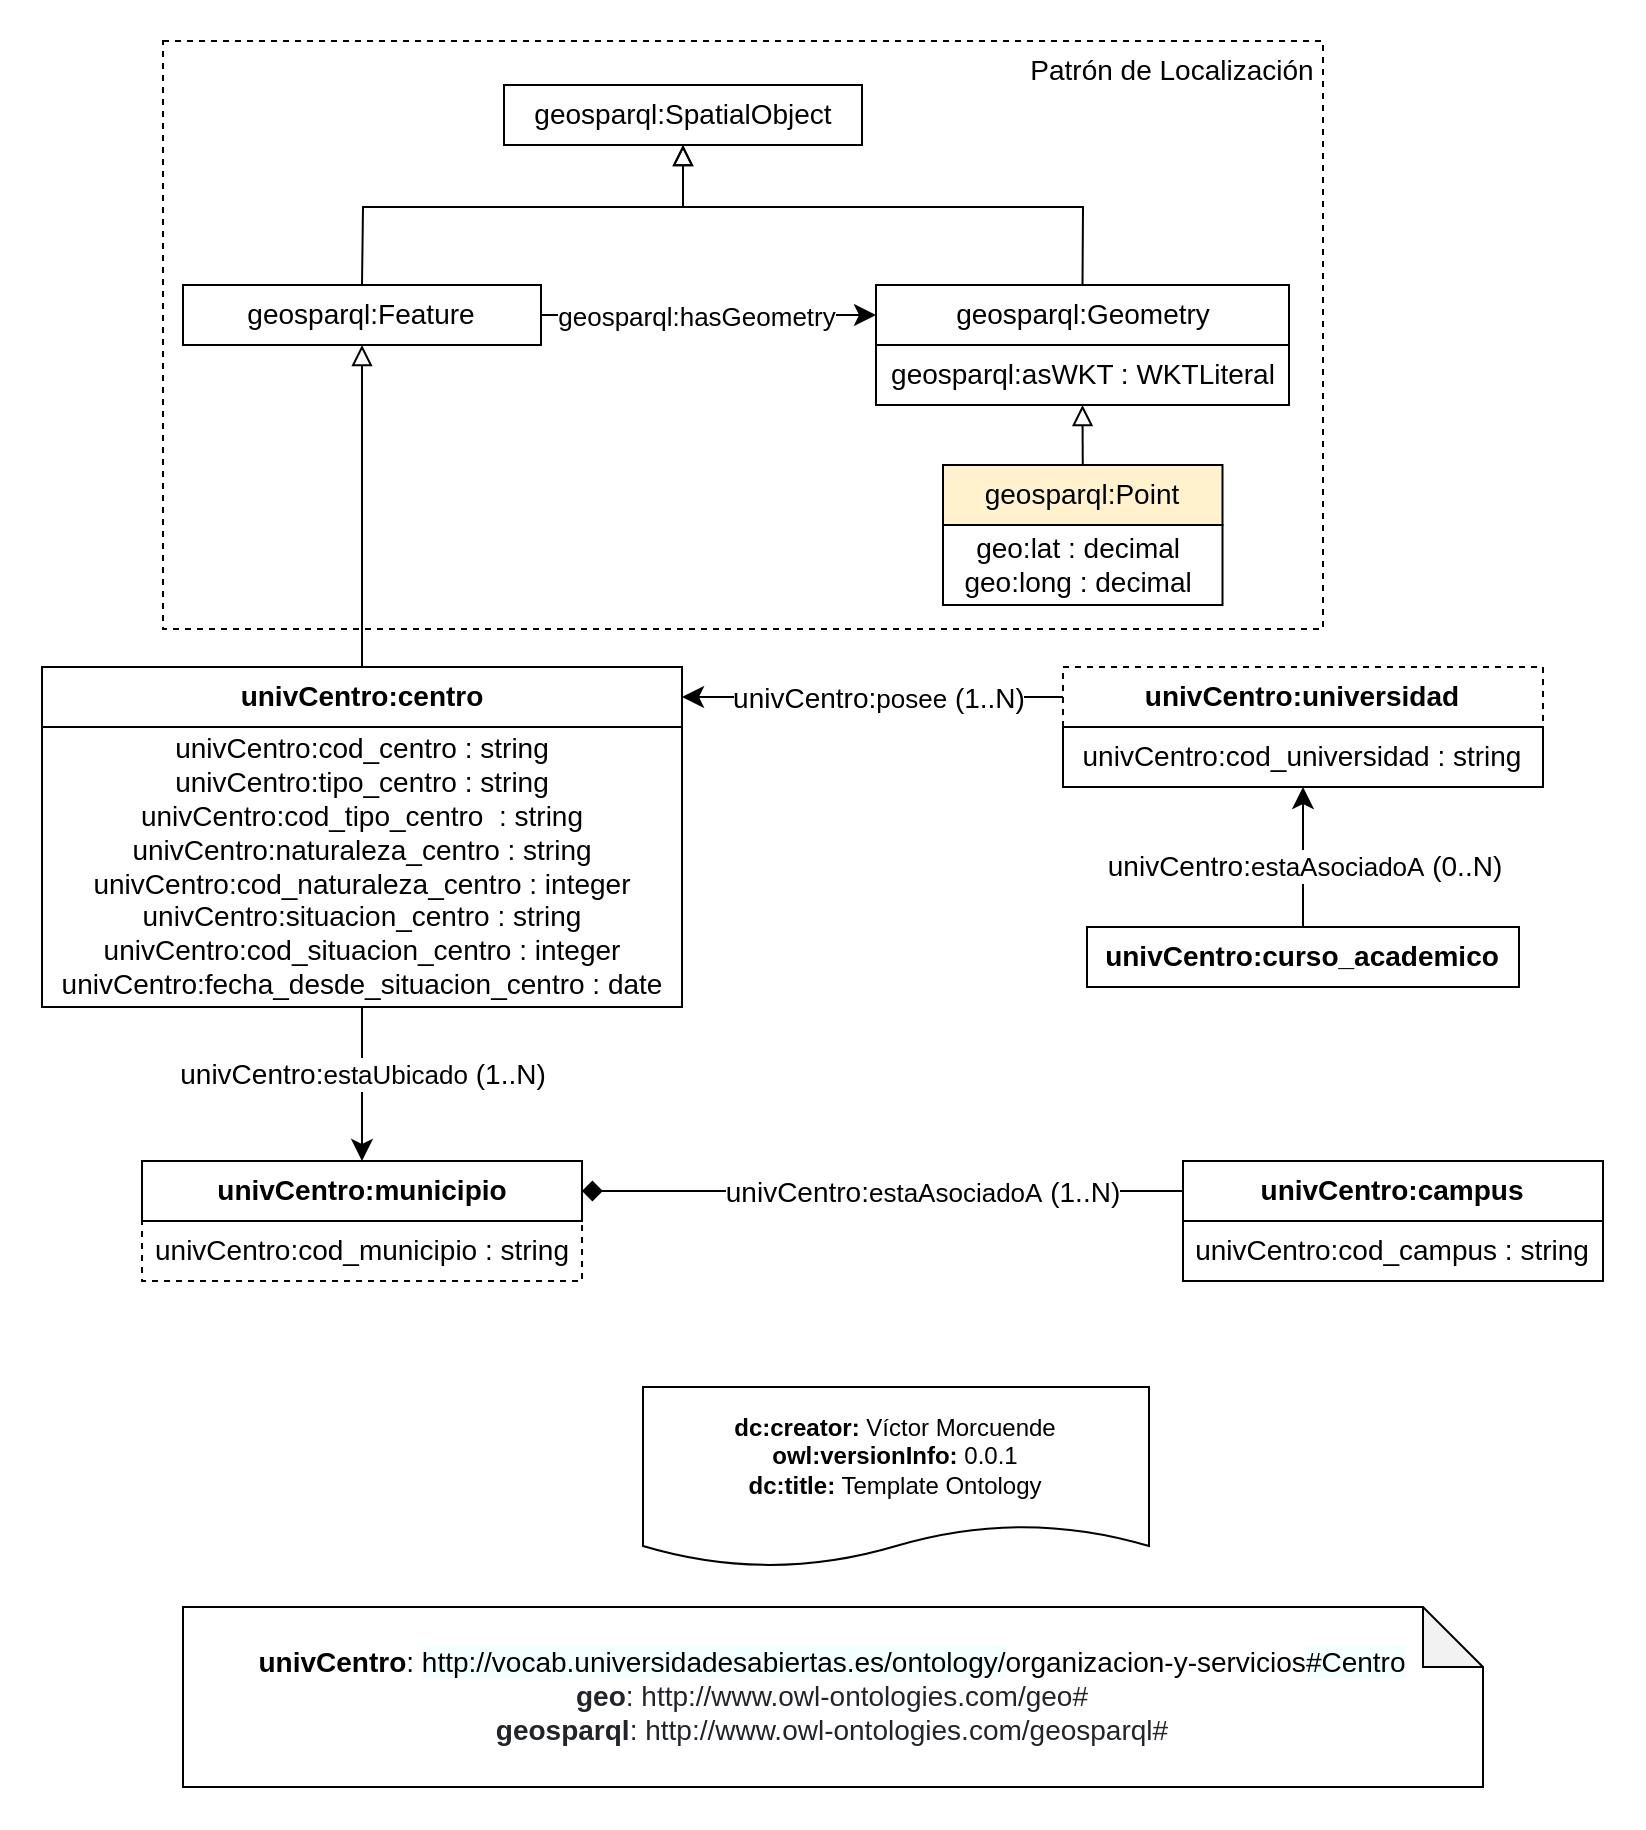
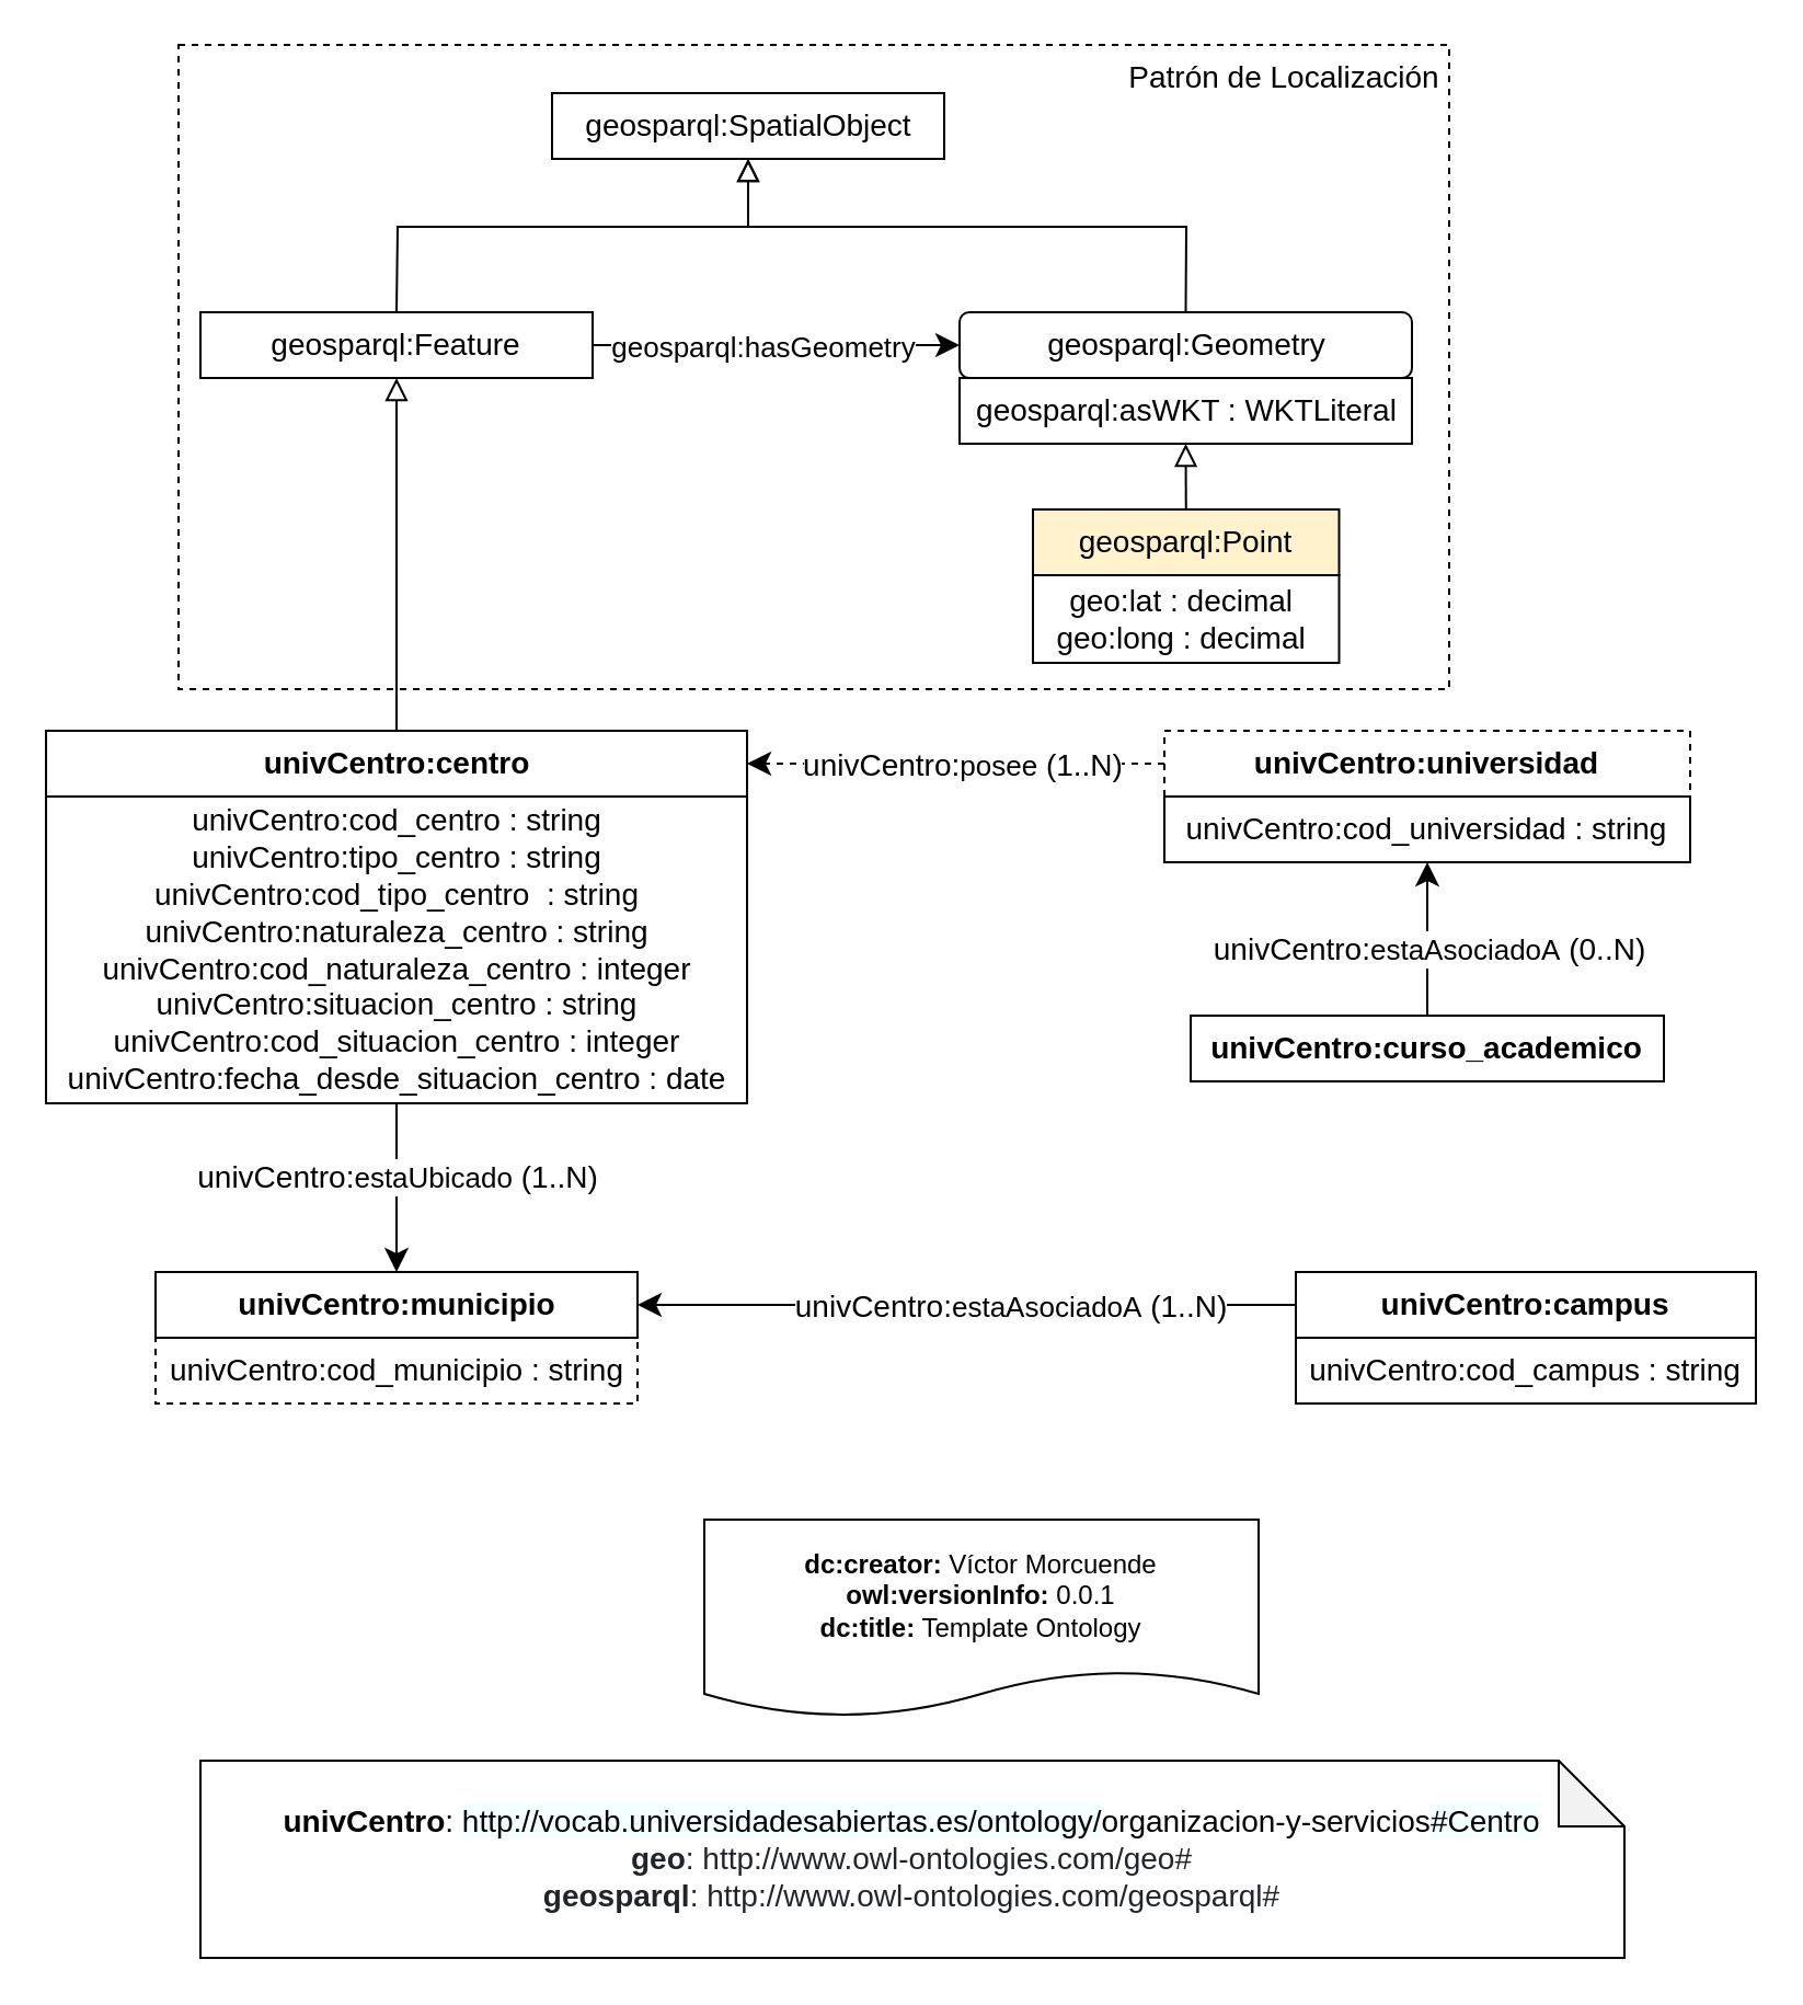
- <mxCell id="10" value="&lt;font style=&quot;font-size: 14px&quot;&gt;geosparql:Geometry&lt;/font&gt;" style="rounded=0;whiteSpace=wrap;html=1;snapToPoint=1;points=[[0.1,0],[0.2,0],[0.3,0],[0.4,0],[0.5,0],[0.6,0],[0.7,0],[0.8,0],[0.9,0],[0,0.1],[0,0.3],[0,0.5],[0,0.7],[0,0.9],[0.1,1],[0.2,1],[0.3,1],[0.4,1],[0.5,1],[0.6,1],[0.7,1],[0.8,1],[0.9,1],[1,0.1],[1,0.3],[1,0.5],[1,0.7],[1,0.9]];" parent="8" vertex="1"><mxGeometry width="206.5" height="30" as="geometry" /></mxCell>
+ <mxCell id="10" value="&lt;font style=&quot;font-size: 14px&quot;&gt;geosparql:Geometry&lt;/font&gt;" style="whiteSpace=wrap;html=1;snapToPoint=1;points=[[0.1,0],[0.2,0],[0.3,0],[0.4,0],[0.5,0],[0.6,0],[0.7,0],[0.8,0],[0.9,0],[0,0.1],[0,0.3],[0,0.5],[0,0.7],[0,0.9],[0.1,1],[0.2,1],[0.3,1],[0.4,1],[0.5,1],[0.6,1],[0.7,1],[0.8,1],[0.9,1],[1,0.1],[1,0.3],[1,0.5],[1,0.7],[1,0.9]];rounded=1;" parent="8" vertex="1"><mxGeometry width="206.5" height="30" as="geometry" /></mxCell>
- <mxCell id="27" value="" style="endArrow=classic;html=1;exitX=0;exitY=0.5;exitDx=0;exitDy=0;entryX=1;entryY=0.5;entryDx=0;entryDy=0;endSize=8;arcSize=0;rounded=0;fontFamily=Helvetica;fontSize=14;" parent="1" source="21" target="24" edge="1"><mxGeometry width="50" height="50" relative="1" as="geometry"><mxPoint x="461" y="463" as="sourcePoint" /><mxPoint x="461" y="403" as="targetPoint" /></mxGeometry></mxCell>
+ <mxCell id="27" value="" style="endArrow=classic;html=1;exitX=0;exitY=0.5;exitDx=0;exitDy=0;entryX=1;entryY=0.5;entryDx=0;entryDy=0;endSize=8;arcSize=0;rounded=0;fontFamily=Helvetica;fontSize=14;dashed=1;" parent="1" source="21" target="24" edge="1"><mxGeometry width="50" height="50" relative="1" as="geometry"><mxPoint x="461" y="463" as="sourcePoint" /><mxPoint x="461" y="403" as="targetPoint" /></mxGeometry></mxCell>
- <mxCell id="31" value="" style="endArrow=diamond;html=1;exitX=0;exitY=0.5;exitDx=0;exitDy=0;entryX=1;entryY=0.5;entryDx=0;entryDy=0;endSize=8;arcSize=0;rounded=0;fontFamily=Helvetica;fontSize=14;" parent="1" source="34" target="36" edge="1"><mxGeometry width="50" height="50" relative="1" as="geometry"><mxPoint x="591" y="595" as="sourcePoint" /><mxPoint x="324.13" y="595" as="targetPoint" /></mxGeometry></mxCell>
+ <mxCell id="31" value="" style="endArrow=classic;html=1;exitX=0;exitY=0.5;exitDx=0;exitDy=0;entryX=1;entryY=0.5;entryDx=0;entryDy=0;endSize=8;arcSize=0;rounded=0;fontFamily=Helvetica;fontSize=14;" parent="1" source="34" target="36" edge="1"><mxGeometry width="50" height="50" relative="1" as="geometry"><mxPoint x="591" y="595" as="sourcePoint" /><mxPoint x="324.13" y="595" as="targetPoint" /></mxGeometry></mxCell>
